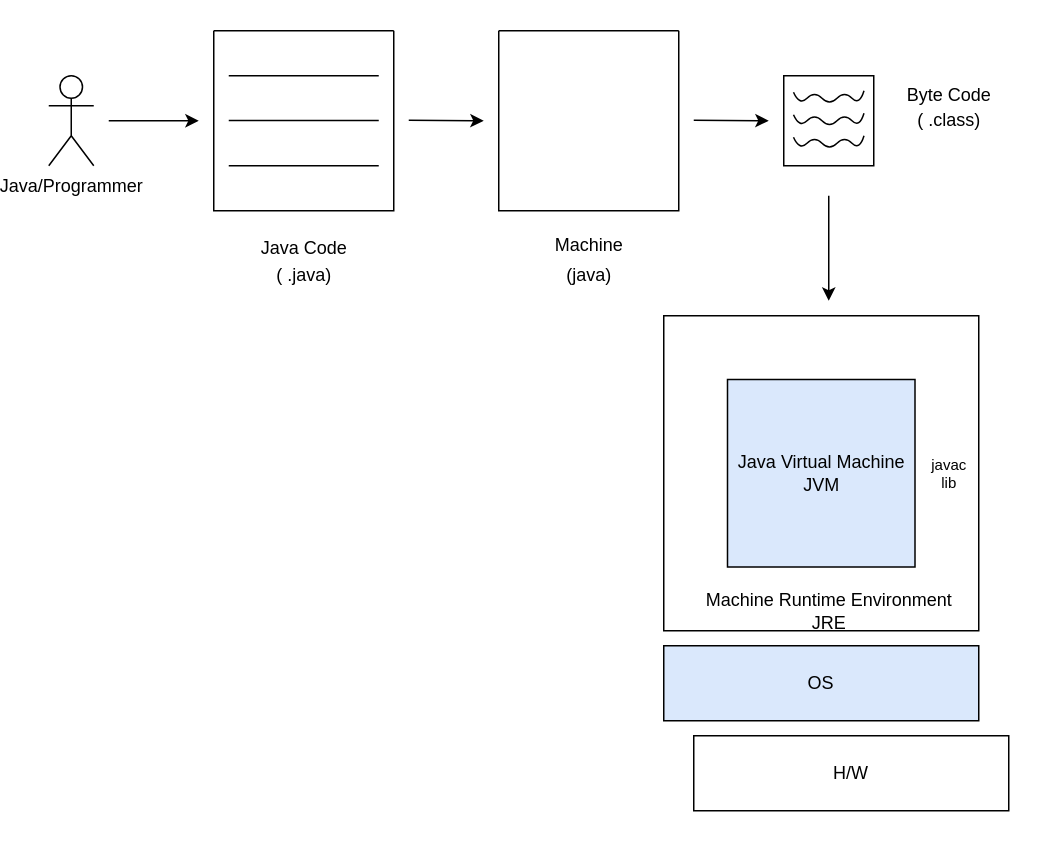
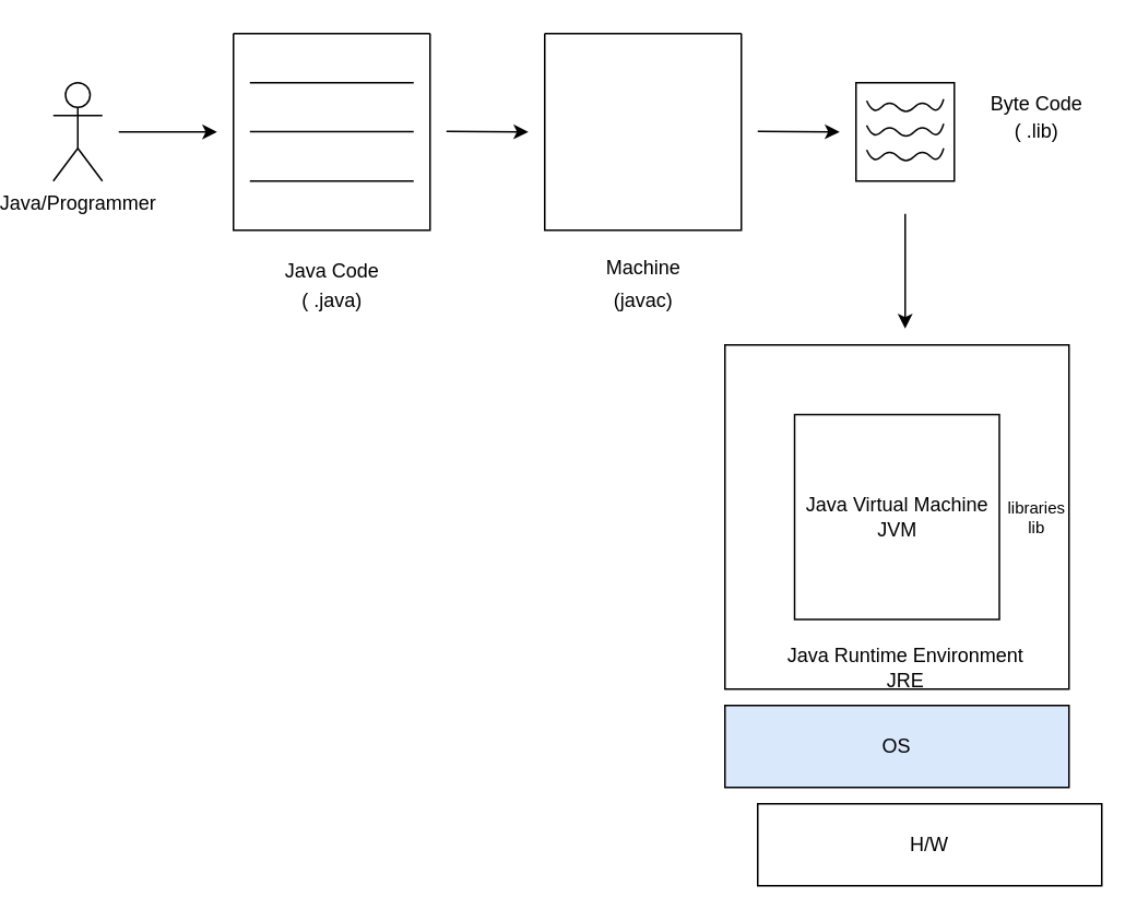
- <mxCell id="19" value="( .class)" style="text;html=1;align=center;verticalAlign=middle;resizable=0;points=[];autosize=1;strokeColor=none;fillColor=none;" parent="1" vertex="1"><mxGeometry x="585" y="65" width="70" height="30" as="geometry" /></mxCell>
+ <mxCell id="19" value="( .lib)" style="text;html=1;align=center;verticalAlign=middle;resizable=0;points=[];autosize=1;strokeColor=none;fillColor=none;" parent="1" vertex="1"><mxGeometry x="585" y="65" width="70" height="30" as="geometry" /></mxCell>
- <mxCell id="17" value="(java)" style="text;html=1;align=center;verticalAlign=middle;resizable=0;points=[];autosize=1;strokeColor=none;fillColor=none;" parent="1" vertex="1"><mxGeometry x="350" y="168" width="60" height="30" as="geometry" /></mxCell>
+ <mxCell id="17" value="(javac)" style="text;html=1;align=center;verticalAlign=middle;resizable=0;points=[];autosize=1;strokeColor=none;fillColor=none;" parent="1" vertex="1"><mxGeometry x="350" y="168" width="60" height="30" as="geometry" /></mxCell>
- <mxCell id="21" value="Java Virtual Machine&lt;div&gt;JVM&lt;/div&gt;" style="whiteSpace=wrap;html=1;aspect=fixed;fillColor=#dae8fc;" parent="1" vertex="1"><mxGeometry x="472.5" y="252.5" width="125" height="125" as="geometry" /></mxCell>
+ <mxCell id="21" value="Java Virtual Machine&lt;div&gt;JVM&lt;/div&gt;" style="whiteSpace=wrap;html=1;aspect=fixed;" parent="1" vertex="1"><mxGeometry x="472.5" y="252.5" width="125" height="125" as="geometry" /></mxCell>
- <mxCell id="23" value="javac&lt;div&gt;lib&lt;/div&gt;" style="text;html=1;align=center;verticalAlign=middle;resizable=0;points=[];autosize=1;strokeColor=none;fillColor=none;fontColor=#000000;fontSize=10;" parent="1" vertex="1"><mxGeometry x="590" y="295" width="60" height="40" as="geometry" /></mxCell>
+ <mxCell id="23" value="libraries&lt;div&gt;lib&lt;/div&gt;" style="text;html=1;align=center;verticalAlign=middle;resizable=0;points=[];autosize=1;strokeColor=none;fillColor=none;fontColor=#000000;fontSize=10;" parent="1" vertex="1"><mxGeometry x="590" y="295" width="60" height="40" as="geometry" /></mxCell>
- <mxCell id="22" value="Machine Runtime Environment&lt;div&gt;JRE&lt;/div&gt;" style="text;html=1;align=center;verticalAlign=middle;resizable=1;points=[];autosize=1;strokeColor=none;fillColor=none;movable=1;rotatable=1;deletable=1;editable=1;locked=0;connectable=1;" parent="1" vertex="1"><mxGeometry x="455" y="387" width="170" height="40" as="geometry" /></mxCell>
+ <mxCell id="22" value="Java Runtime Environment&lt;div&gt;JRE&lt;/div&gt;" style="text;html=1;align=center;verticalAlign=middle;resizable=1;points=[];autosize=1;strokeColor=none;fillColor=none;movable=1;rotatable=1;deletable=1;editable=1;locked=0;connectable=1;" parent="1" vertex="1"><mxGeometry x="455" y="387" width="170" height="40" as="geometry" /></mxCell>
